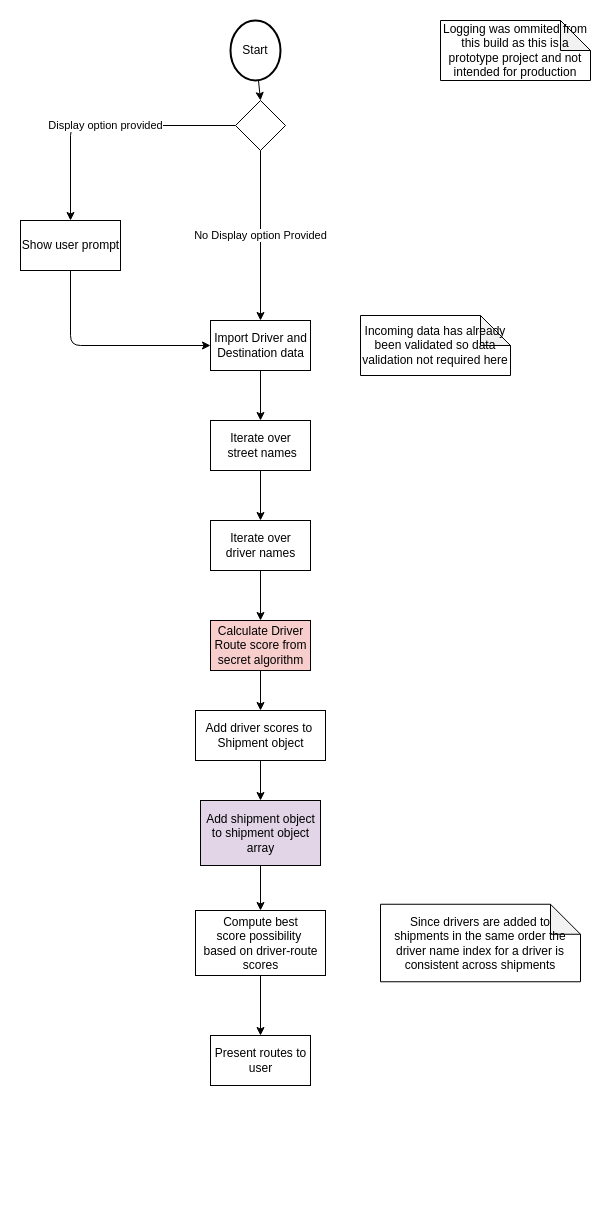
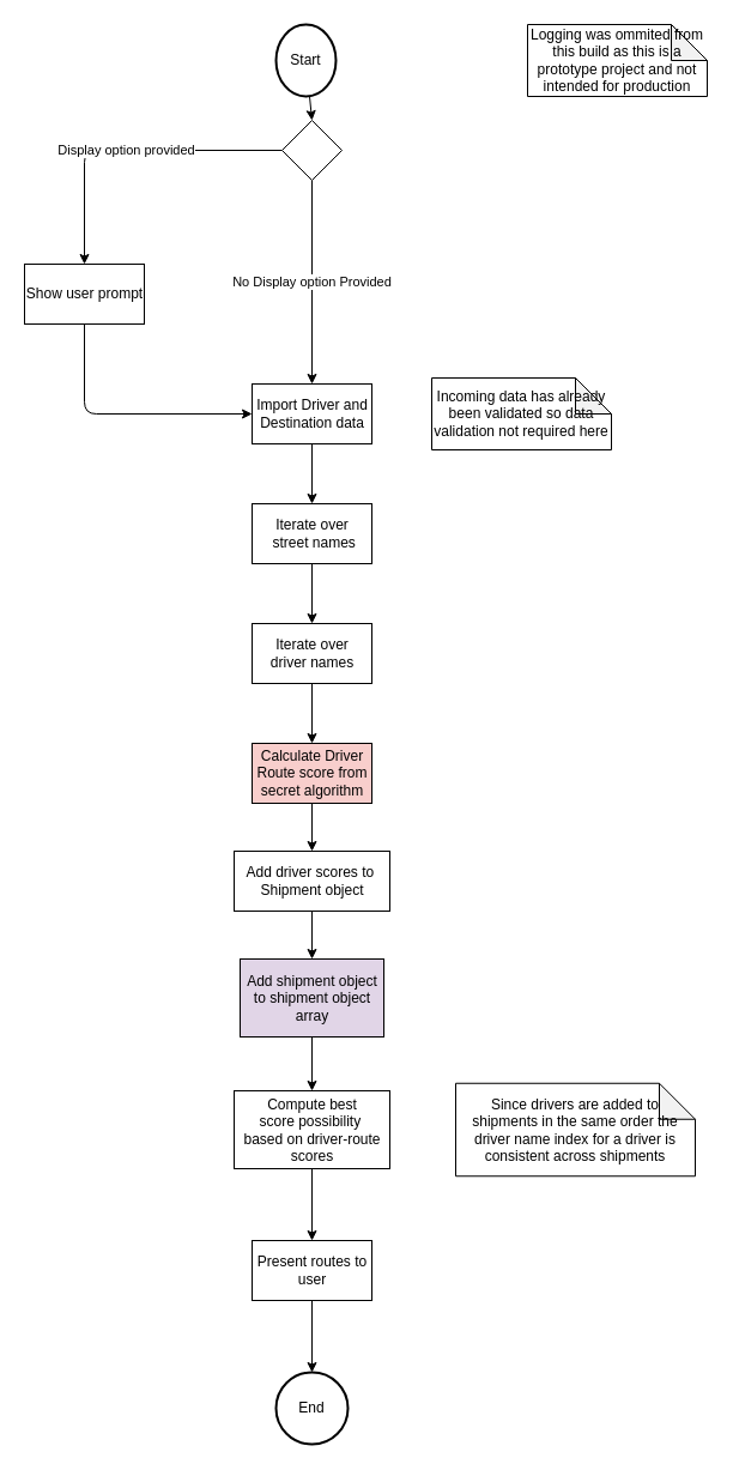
+ <mxCell id="22" style="edgeStyle=none;html=1;entryX=0.5;entryY=0;entryDx=0;entryDy=0;entryPerimeter=0;" parent="1" source="23" target="24" edge="1"><mxGeometry relative="1" as="geometry"><mxPoint x="260" y="1125" as="targetPoint" /></mxGeometry></mxCell>
+ <mxCell id="24" value="End" style="strokeWidth=2;html=1;shape=mxgraph.flowchart.start_2;whiteSpace=wrap;" parent="1" vertex="1"><mxGeometry x="230" y="1145" width="60" height="60" as="geometry" /></mxCell>
